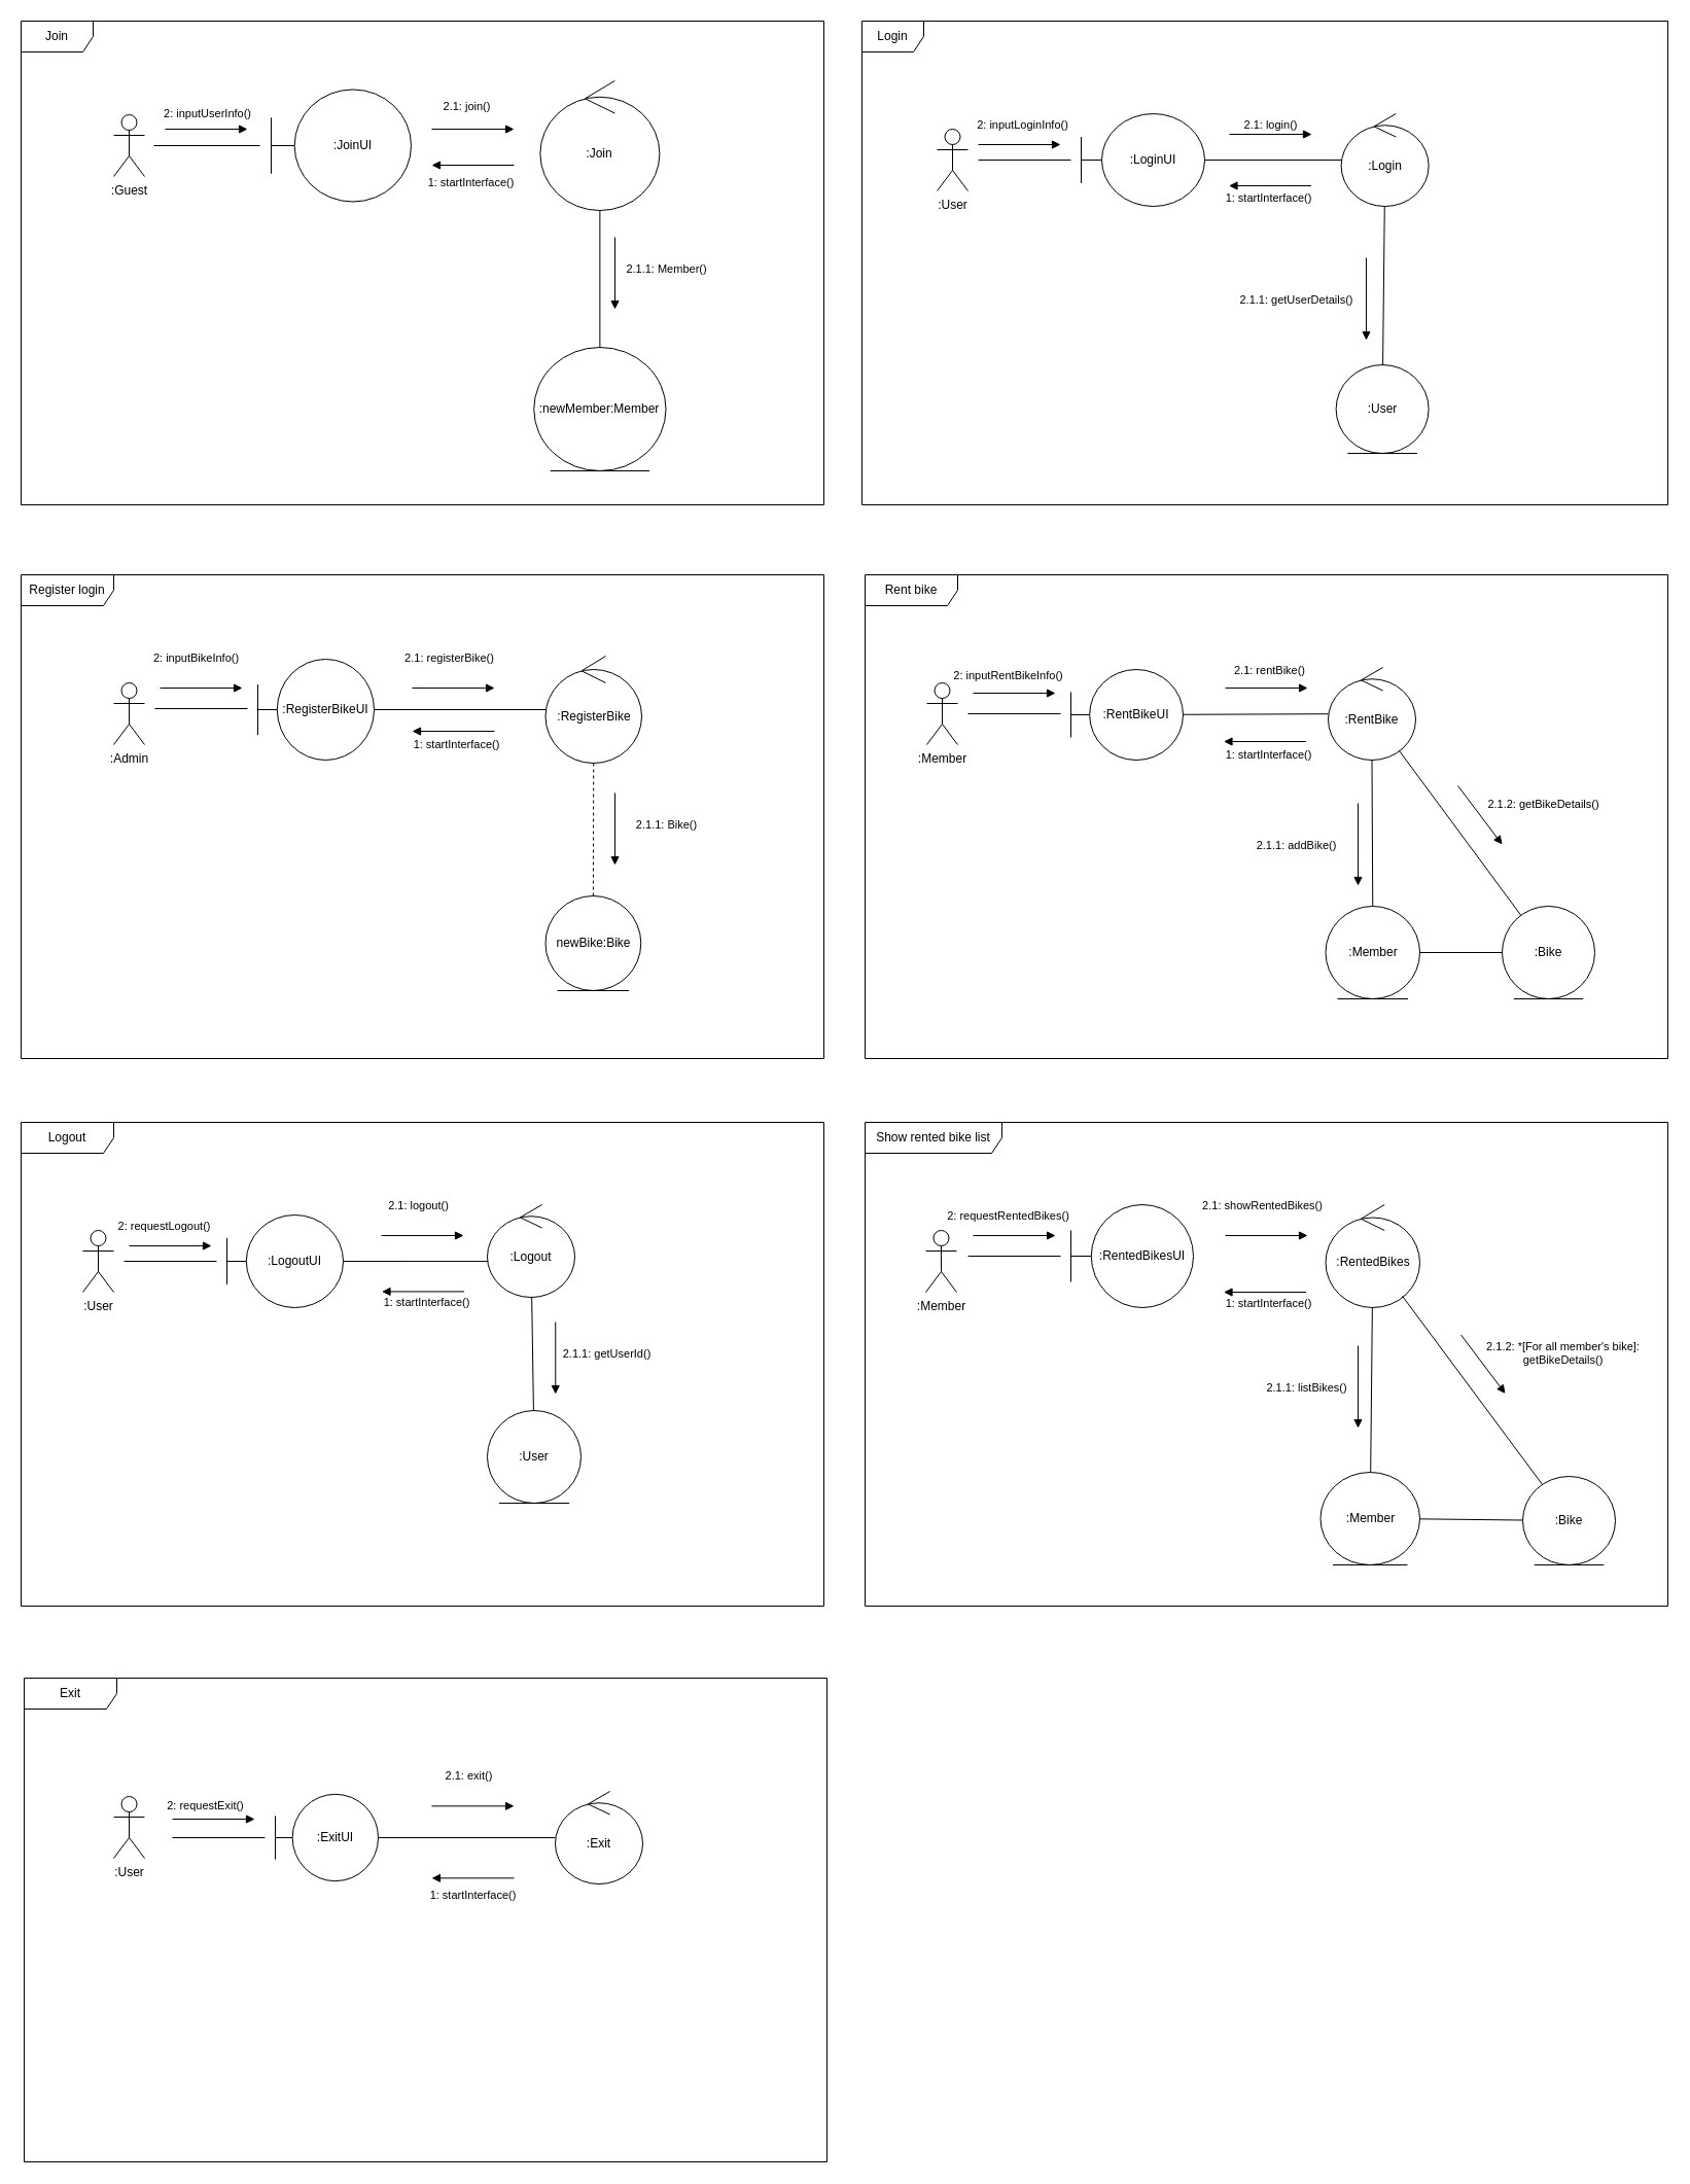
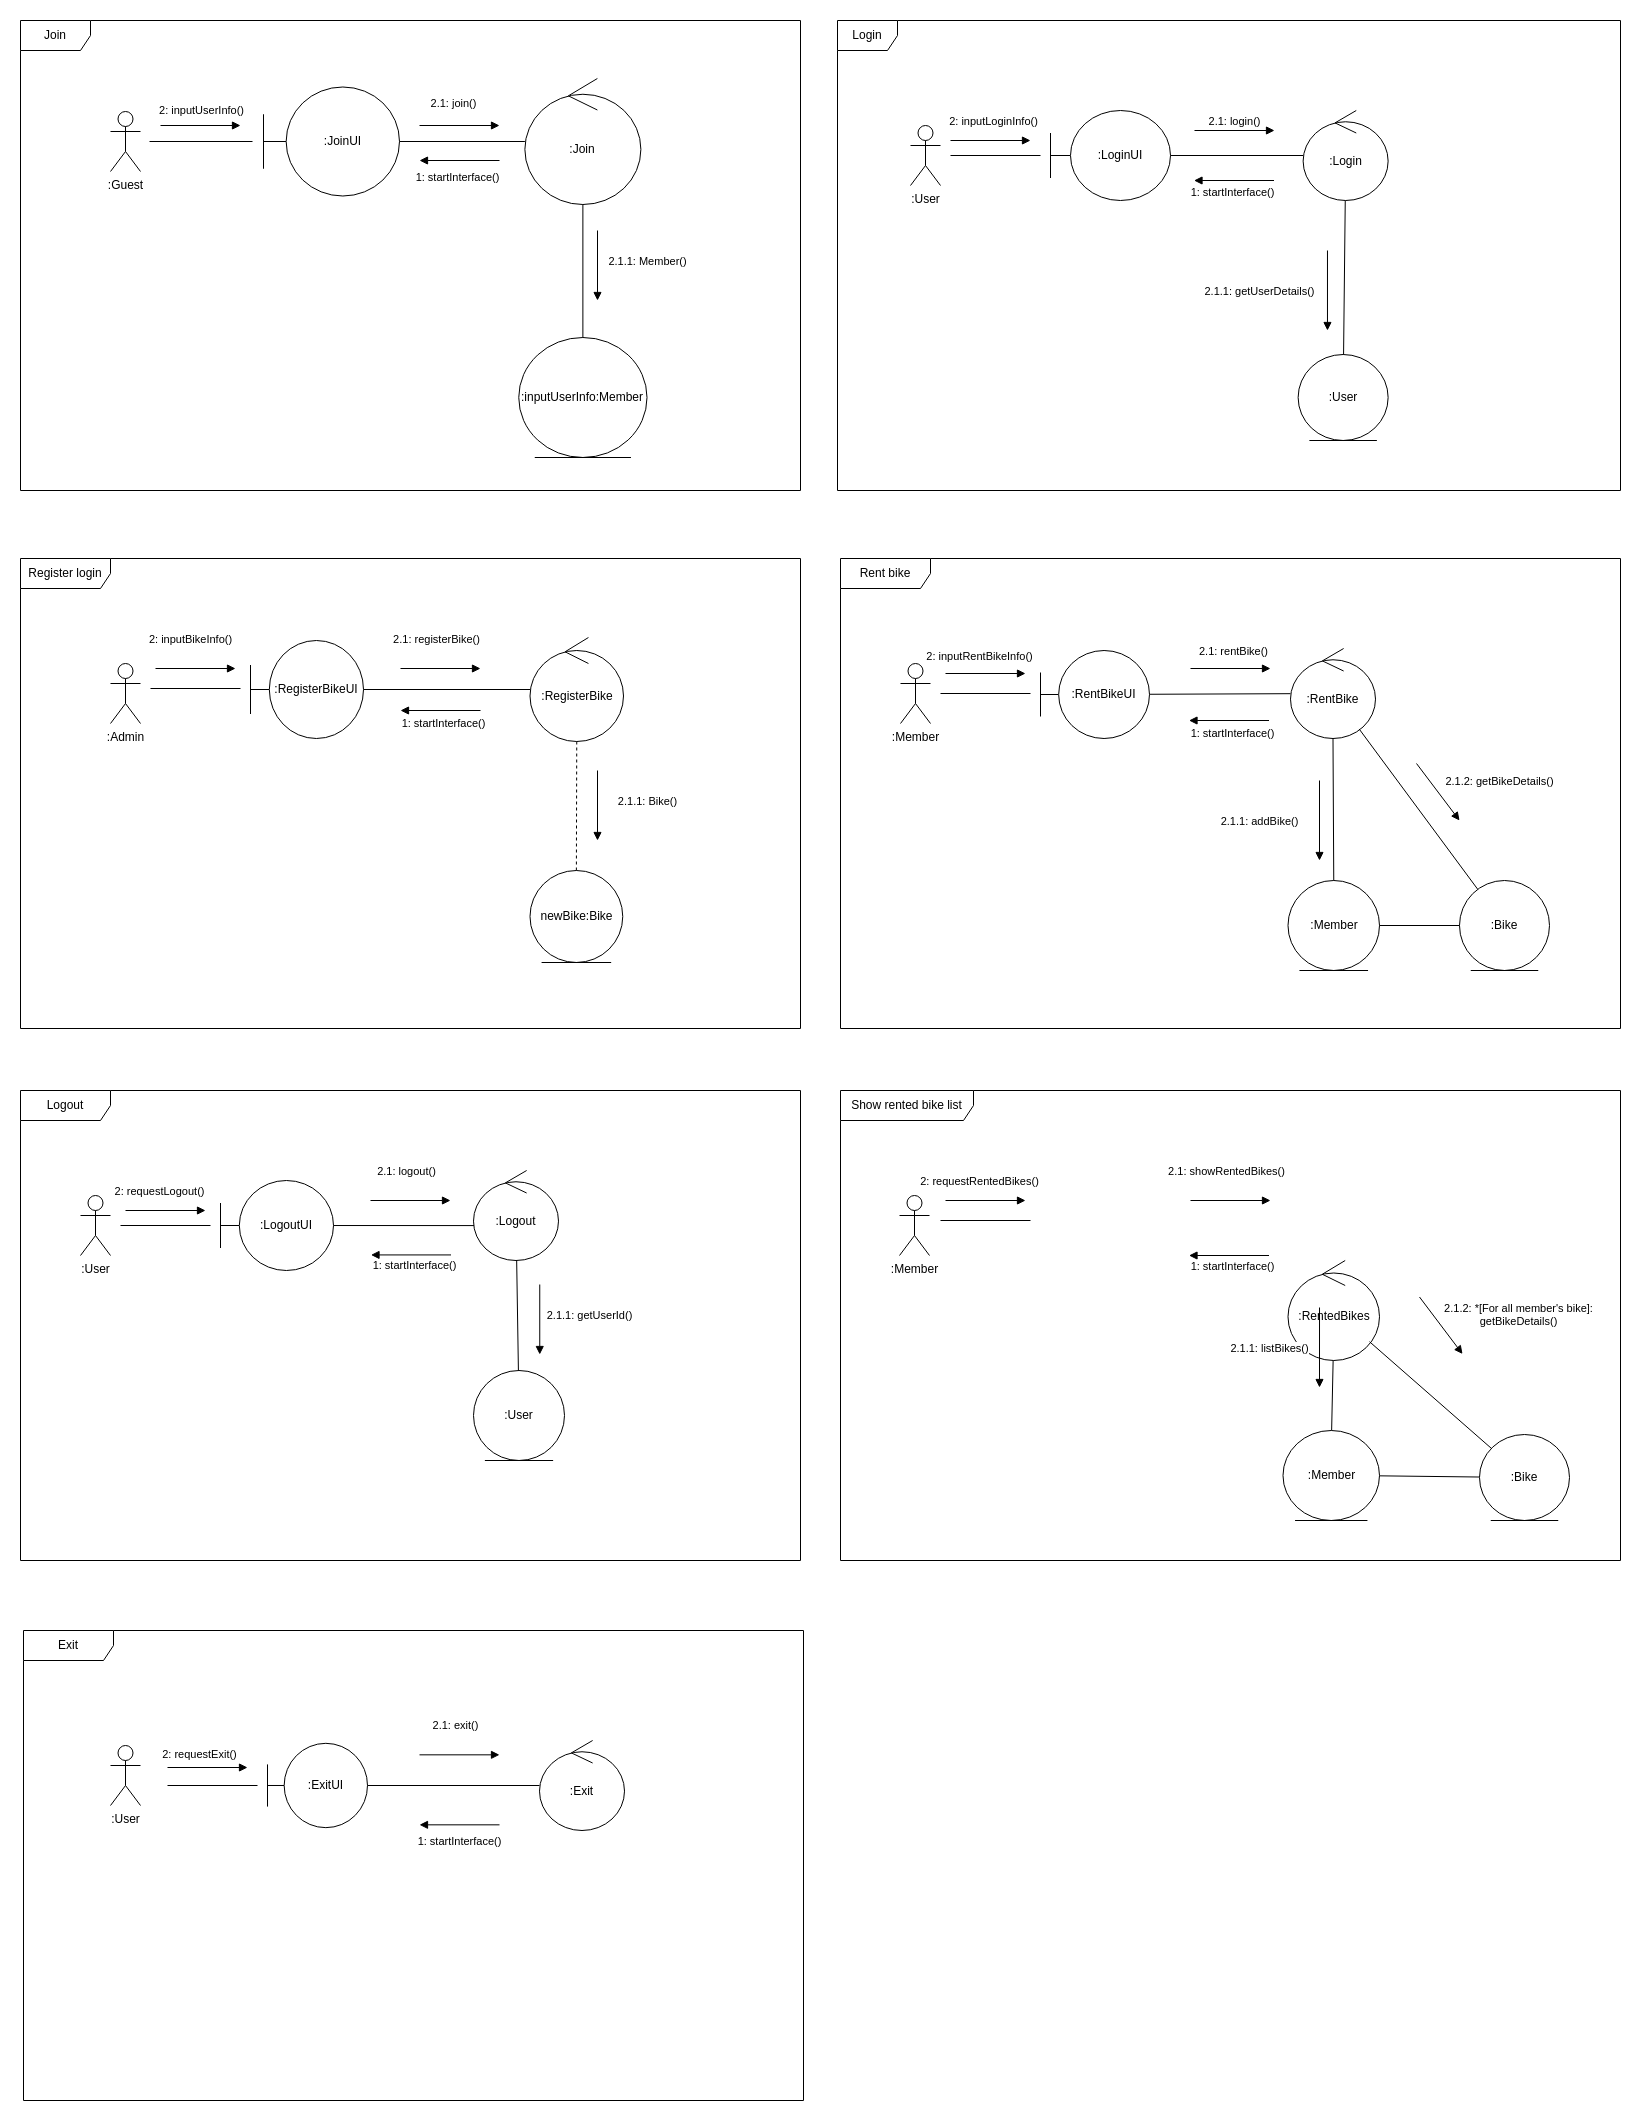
+ <mxCell id="57" value="" style="endArrow=none;html=1;rounded=0;" parent="1" source="4" target="5" edge="1"><mxGeometry width="50" height="50" relative="1" as="geometry"><mxPoint x="403" y="371" as="sourcePoint" /><mxPoint x="453" y="321" as="targetPoint" /></mxGeometry></mxCell>
- <mxCell id="55" value=":newMember:Memb&lt;span style=&quot;background-color: transparent; color: light-dark(rgb(0, 0, 0), rgb(255, 255, 255));&quot;&gt;er&lt;/span&gt;" style="ellipse;shape=umlEntity;whiteSpace=wrap;html=1;" parent="1" vertex="1"><mxGeometry x="518.25" y="337" width="128.25" height="120" as="geometry" /></mxCell>
+ <mxCell id="55" value=":inputUserInfo:Memb&lt;span style=&quot;background-color: transparent; color: light-dark(rgb(0, 0, 0), rgb(255, 255, 255));&quot;&gt;er&lt;/span&gt;" style="ellipse;shape=umlEntity;whiteSpace=wrap;html=1;" parent="1" vertex="1"><mxGeometry x="518.25" y="337" width="128.25" height="120" as="geometry" /></mxCell>
- <mxCell id="48" value=":RentedBikesUI" style="shape=umlBoundary;whiteSpace=wrap;html=1;" parent="1" vertex="1"><mxGeometry x="1040" y="1170" width="119" height="100" as="geometry" /></mxCell>
- <mxCell id="49" value=":RentedBikes" style="ellipse;shape=umlControl;whiteSpace=wrap;html=1;" parent="1" vertex="1"><mxGeometry x="1287.5" y="1170" width="91.5" height="100" as="geometry" /></mxCell>
+ <mxCell id="49" value=":RentedBikes" style="ellipse;shape=umlControl;whiteSpace=wrap;html=1;" parent="1" vertex="1"><mxGeometry x="1287.5" y="1260" width="91.5" height="100" as="geometry" /></mxCell>
